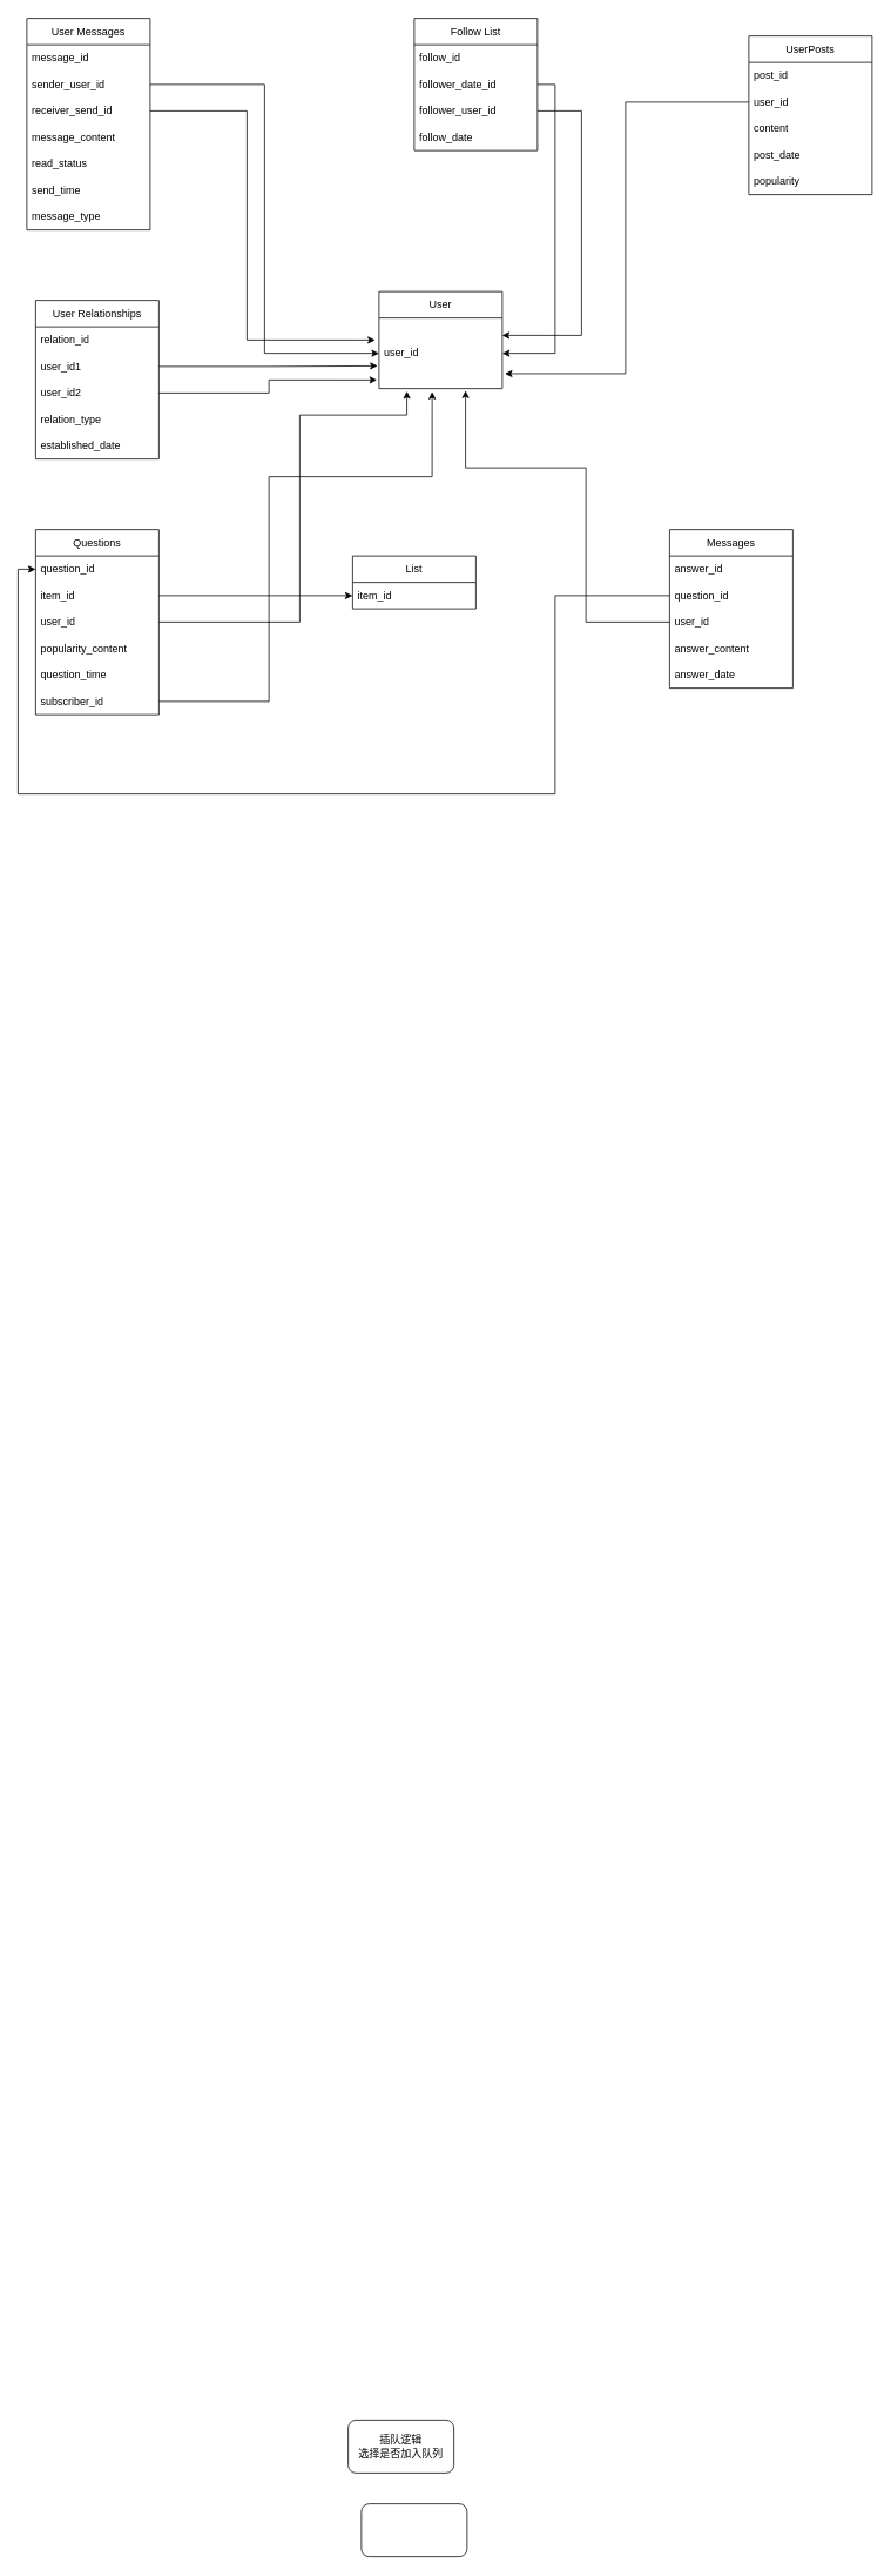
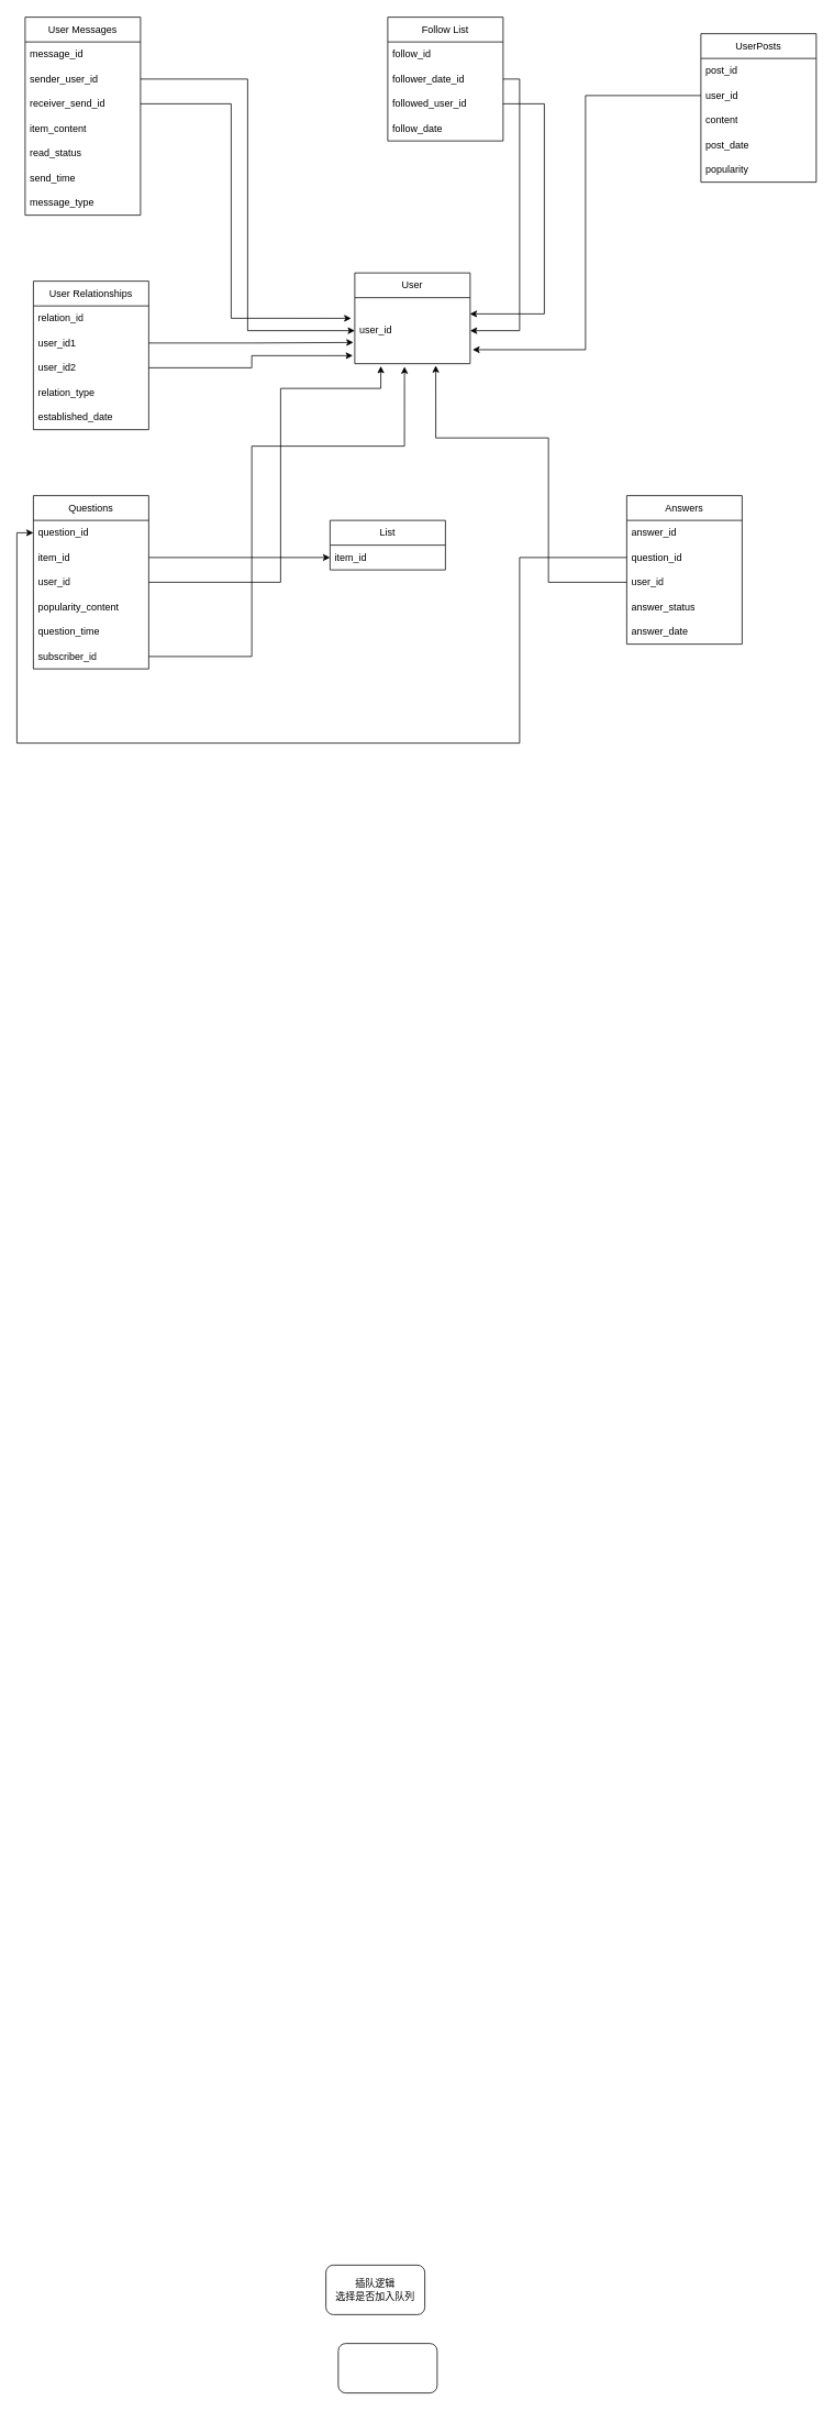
- <mxCell id="27" value="follower_user_id" style="text;strokeColor=none;fillColor=none;align=left;verticalAlign=middle;spacingLeft=4;spacingRight=4;overflow=hidden;points=[[0,0.5],[1,0.5]];portConstraint=eastwest;rotatable=0;whiteSpace=wrap;html=1;" parent="24" vertex="1"><mxGeometry y="90" width="140" height="30" as="geometry" /></mxCell>
+ <mxCell id="27" value="followed_user_id" style="text;strokeColor=none;fillColor=none;align=left;verticalAlign=middle;spacingLeft=4;spacingRight=4;overflow=hidden;points=[[0,0.5],[1,0.5]];portConstraint=eastwest;rotatable=0;whiteSpace=wrap;html=1;" parent="24" vertex="1"><mxGeometry y="90" width="140" height="30" as="geometry" /></mxCell>
- <mxCell id="8" value="message_content" style="text;strokeColor=none;fillColor=none;align=left;verticalAlign=middle;spacingLeft=4;spacingRight=4;overflow=hidden;points=[[0,0.5],[1,0.5]];portConstraint=eastwest;rotatable=0;whiteSpace=wrap;html=1;" parent="4" vertex="1"><mxGeometry y="120" width="140" height="30" as="geometry" /></mxCell>
+ <mxCell id="8" value="item_content" style="text;strokeColor=none;fillColor=none;align=left;verticalAlign=middle;spacingLeft=4;spacingRight=4;overflow=hidden;points=[[0,0.5],[1,0.5]];portConstraint=eastwest;rotatable=0;whiteSpace=wrap;html=1;" parent="4" vertex="1"><mxGeometry y="120" width="140" height="30" as="geometry" /></mxCell>
- <mxCell id="36" value="Messages" style="swimlane;fontStyle=0;childLayout=stackLayout;horizontal=1;startSize=30;horizontalStack=0;resizeParent=1;resizeParentMax=0;resizeLast=0;collapsible=1;marginBottom=0;whiteSpace=wrap;html=1;" parent="1" vertex="1"><mxGeometry x="760" y="600" width="140" height="180" as="geometry" /></mxCell>
+ <mxCell id="36" value="Answers" style="swimlane;fontStyle=0;childLayout=stackLayout;horizontal=1;startSize=30;horizontalStack=0;resizeParent=1;resizeParentMax=0;resizeLast=0;collapsible=1;marginBottom=0;whiteSpace=wrap;html=1;" parent="1" vertex="1"><mxGeometry x="760" y="600" width="140" height="180" as="geometry" /></mxCell>
- <mxCell id="40" value="answer_content" style="text;strokeColor=none;fillColor=none;align=left;verticalAlign=middle;spacingLeft=4;spacingRight=4;overflow=hidden;points=[[0,0.5],[1,0.5]];portConstraint=eastwest;rotatable=0;whiteSpace=wrap;html=1;" parent="36" vertex="1"><mxGeometry y="120" width="140" height="30" as="geometry" /></mxCell>
+ <mxCell id="40" value="answer_status" style="text;strokeColor=none;fillColor=none;align=left;verticalAlign=middle;spacingLeft=4;spacingRight=4;overflow=hidden;points=[[0,0.5],[1,0.5]];portConstraint=eastwest;rotatable=0;whiteSpace=wrap;html=1;" parent="36" vertex="1"><mxGeometry y="120" width="140" height="30" as="geometry" /></mxCell>
